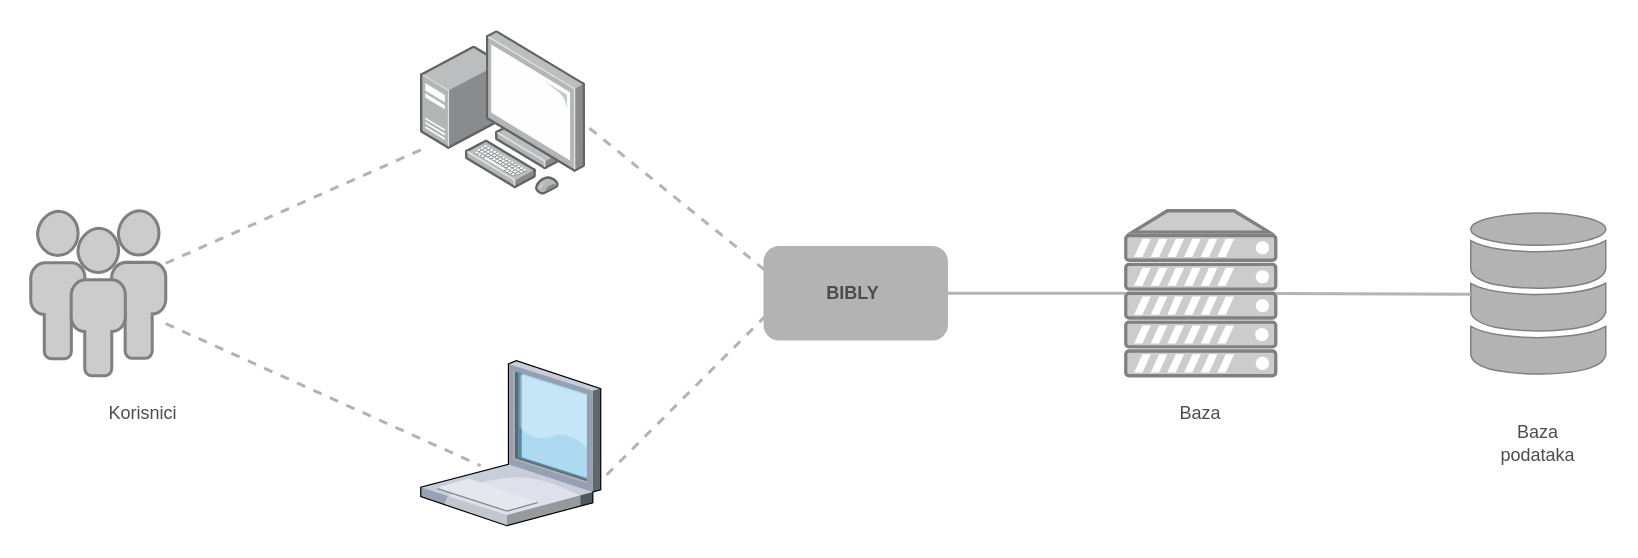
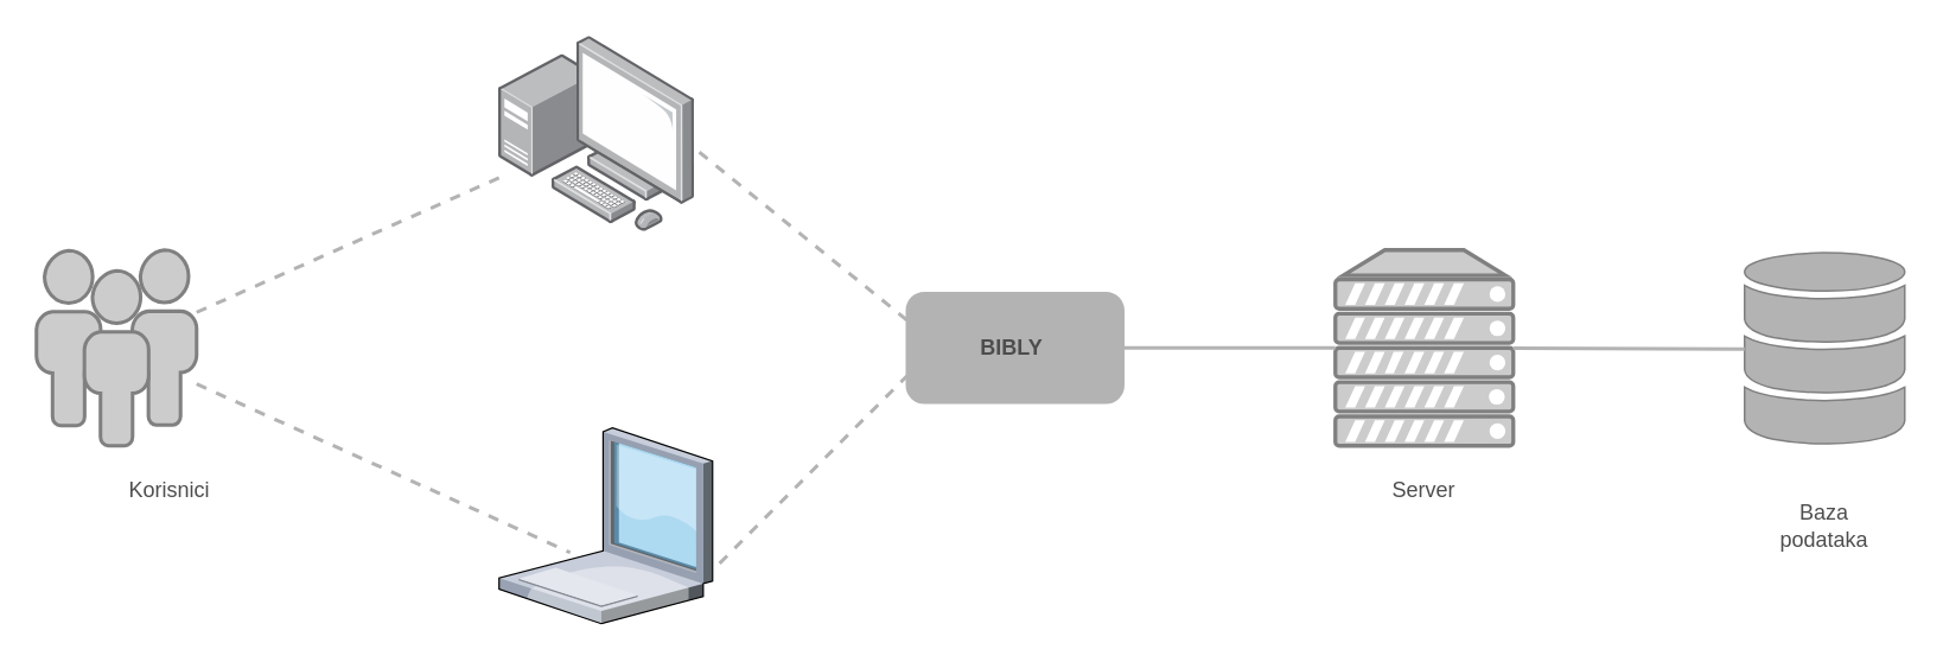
- <mxCell id="15" value="Baza" style="text;html=1;strokeColor=none;fillColor=none;align=center;verticalAlign=middle;whiteSpace=wrap;rounded=0;fontColor=#4D4D4D;" vertex="1" parent="1"><mxGeometry x="770" y="260" width="60" height="30" as="geometry" /></mxCell>
+ <mxCell id="15" value="Server" style="text;html=1;strokeColor=none;fillColor=none;align=center;verticalAlign=middle;whiteSpace=wrap;rounded=0;fontColor=#4D4D4D;" vertex="1" parent="1"><mxGeometry x="770" y="260" width="60" height="30" as="geometry" /></mxCell>
